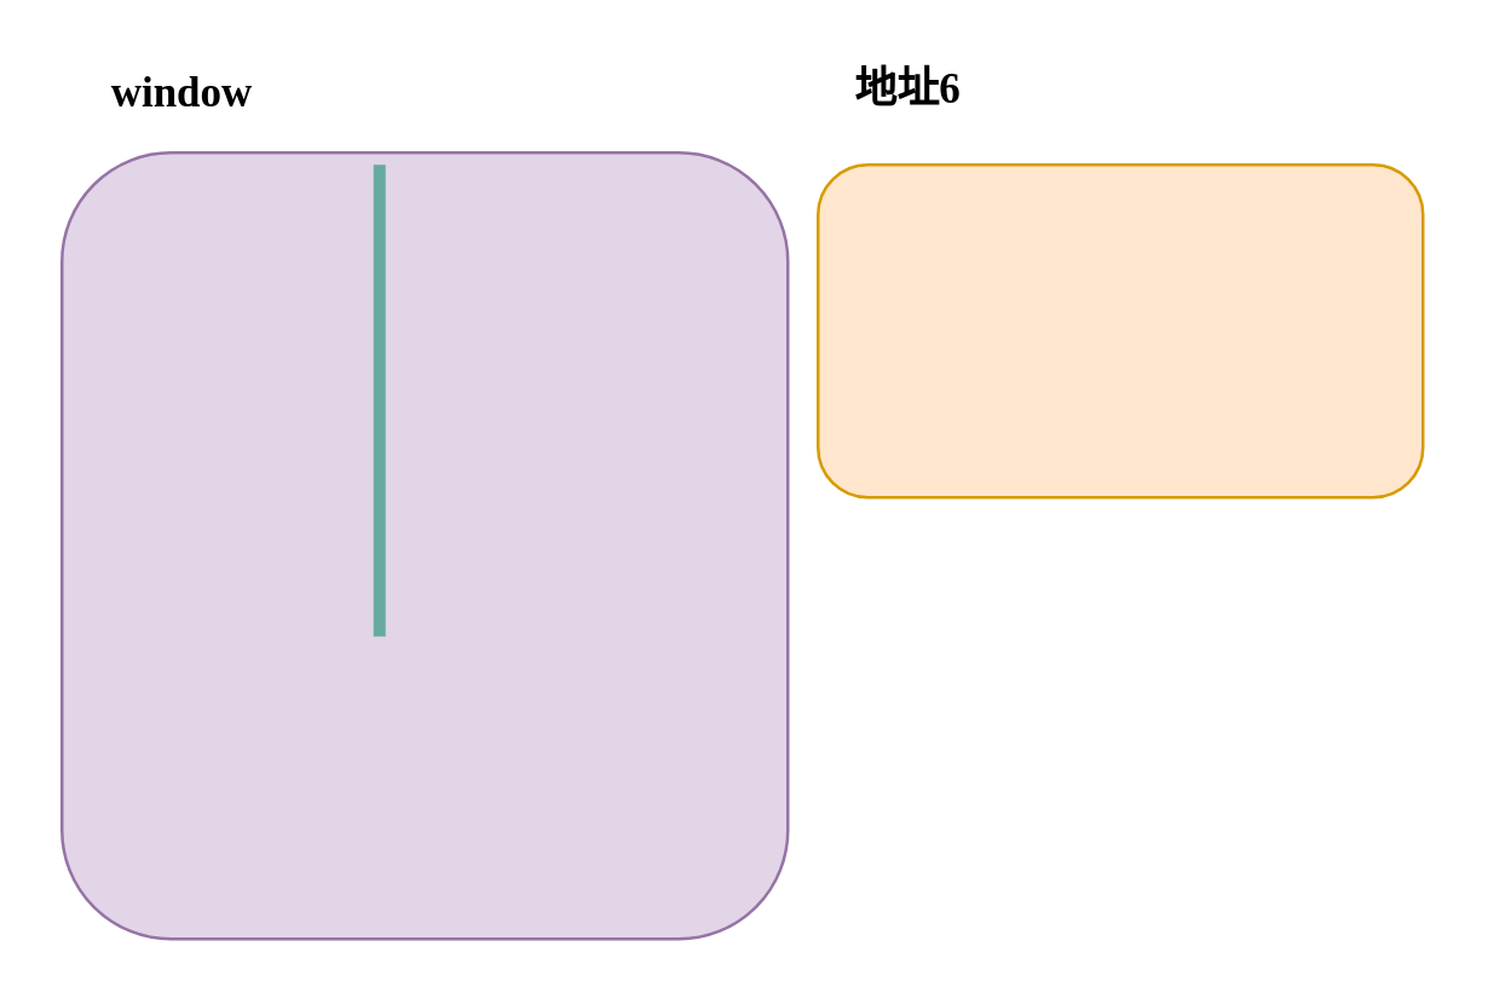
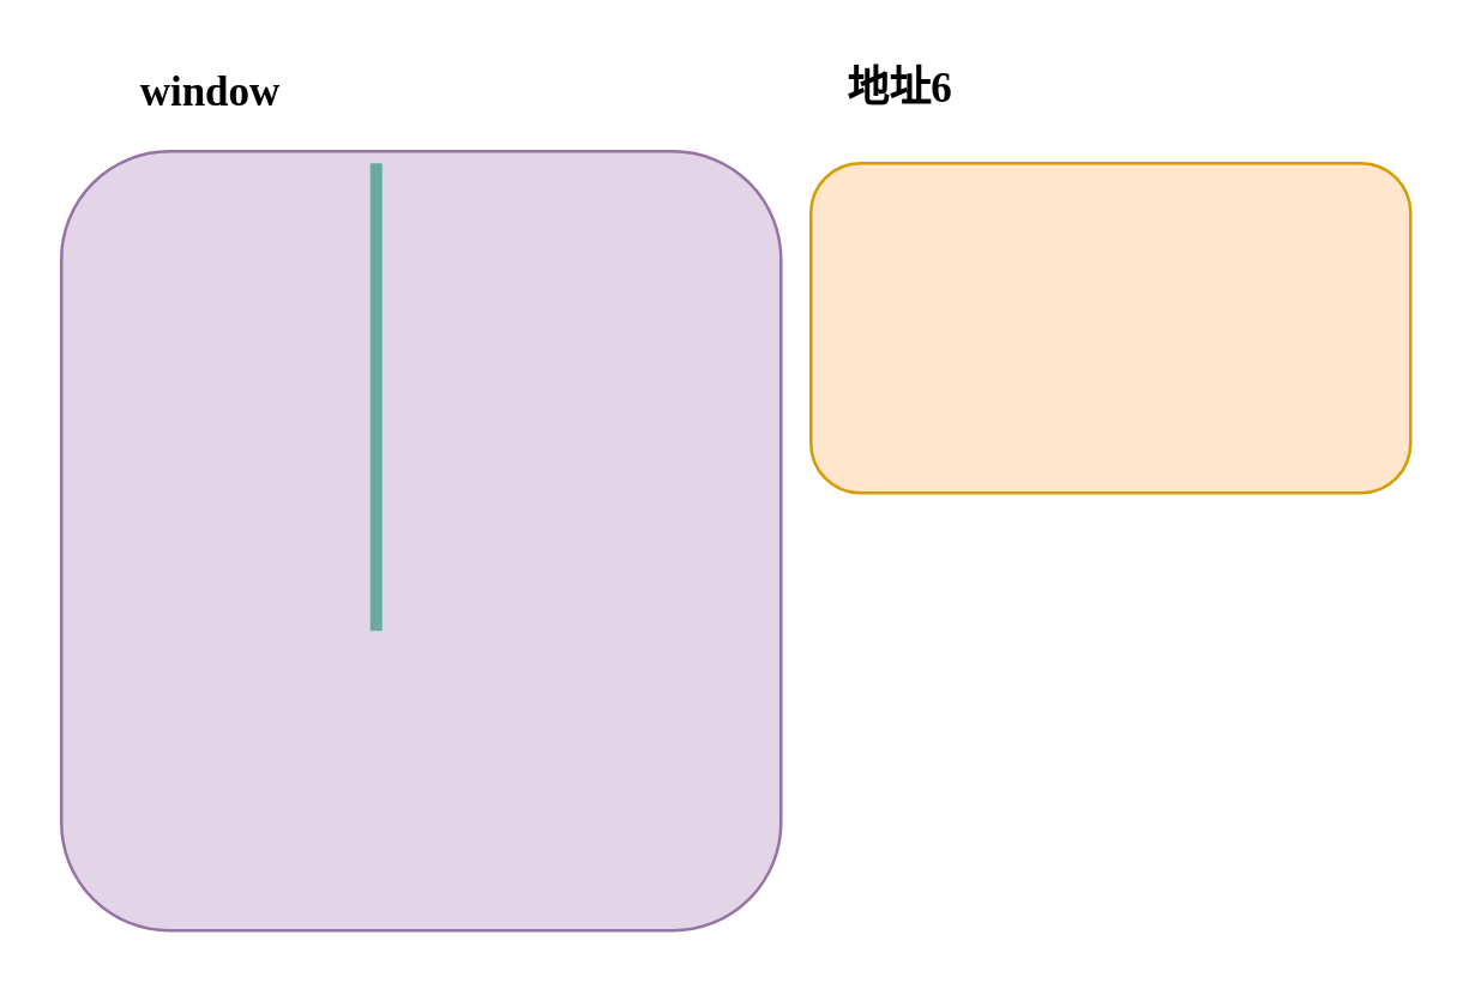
- <mxCell id="4" value="&lt;h4&gt;&lt;span style=&quot;font-size: 14px&quot;&gt;&lt;font face=&quot;Comic Sans MS&quot;&gt;window&lt;/font&gt;&lt;/span&gt;&lt;/h4&gt;" style="text;html=1;strokeColor=none;fillColor=none;align=center;verticalAlign=middle;whiteSpace=wrap;rounded=0;" parent="1" vertex="1"><mxGeometry x="30" y="20" width="60" height="20" as="geometry" /></mxCell>
+ <mxCell id="4" value="&lt;h4&gt;&lt;span style=&quot;font-size: 14px&quot;&gt;&lt;font face=&quot;Comic Sans MS&quot;&gt;window&lt;/font&gt;&lt;/span&gt;&lt;/h4&gt;" style="text;html=1;strokeColor=none;fillColor=none;align=center;verticalAlign=middle;whiteSpace=wrap;rounded=0;" parent="1" vertex="1"><mxGeometry x="40" y="20" width="60" height="20" as="geometry" /></mxCell>
